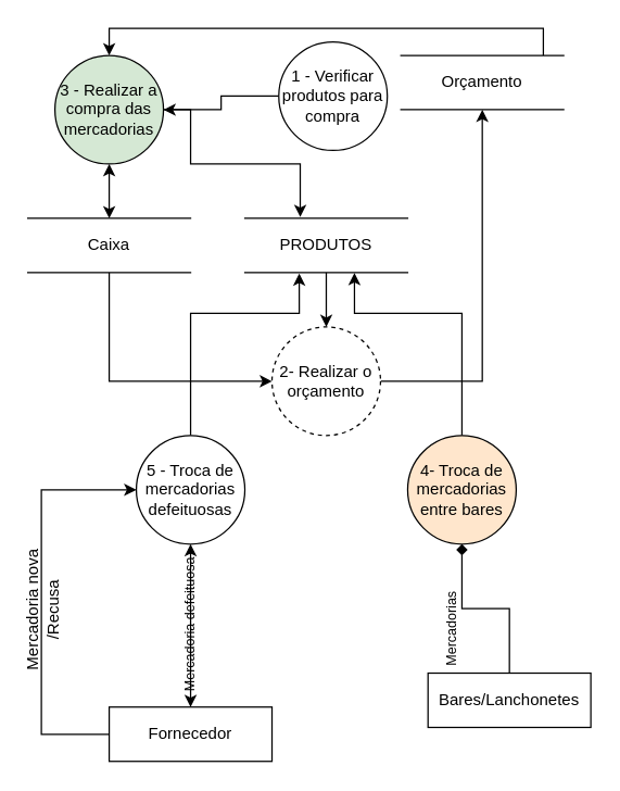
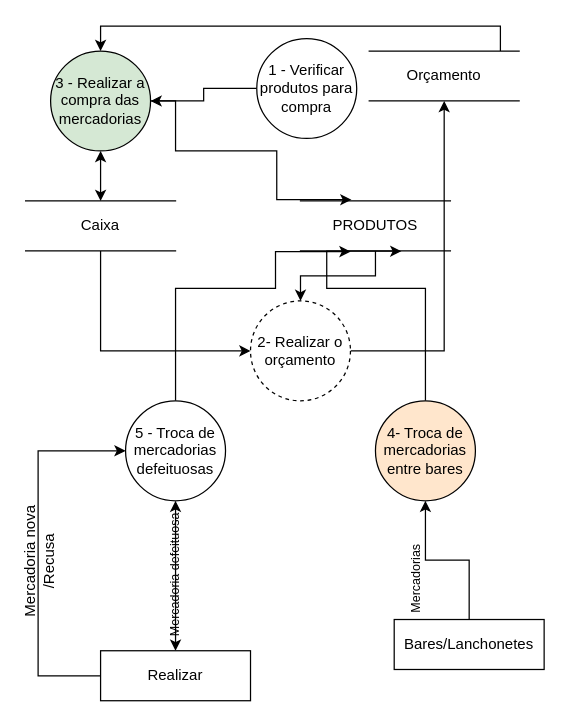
- <mxCell id="13" value="PRODUTOS" style="shape=partialRectangle;whiteSpace=wrap;html=1;left=0;right=0;fillColor=none;" parent="1" vertex="1"><mxGeometry x="180" y="160" width="120" height="40" as="geometry" /></mxCell>
+ <mxCell id="13" value="PRODUTOS" style="shape=partialRectangle;whiteSpace=wrap;html=1;left=0;right=0;fillColor=none;" parent="1" vertex="1"><mxGeometry x="240" y="160" width="120" height="40" as="geometry" /></mxCell>
- <mxCell id="19" value="" style="edgeStyle=orthogonalEdgeStyle;rounded=0;orthogonalLoop=1;jettySize=auto;html=1;startArrow=none;startFill=0;endArrow=diamond;" parent="1" source="20" target="9" edge="1"><mxGeometry relative="1" as="geometry" /></mxCell>
+ <mxCell id="19" value="" style="edgeStyle=orthogonalEdgeStyle;rounded=0;orthogonalLoop=1;jettySize=auto;html=1;startArrow=none;startFill=0;" parent="1" source="20" target="9" edge="1"><mxGeometry relative="1" as="geometry" /></mxCell>
- <mxCell id="22" value="Fornecedor" style="rounded=0;whiteSpace=wrap;html=1;" parent="1" vertex="1"><mxGeometry x="80" y="520" width="120" height="40" as="geometry" /></mxCell>
+ <mxCell id="22" value="Realizar" style="rounded=0;whiteSpace=wrap;html=1;" parent="1" vertex="1"><mxGeometry x="80" y="520" width="120" height="40" as="geometry" /></mxCell>
